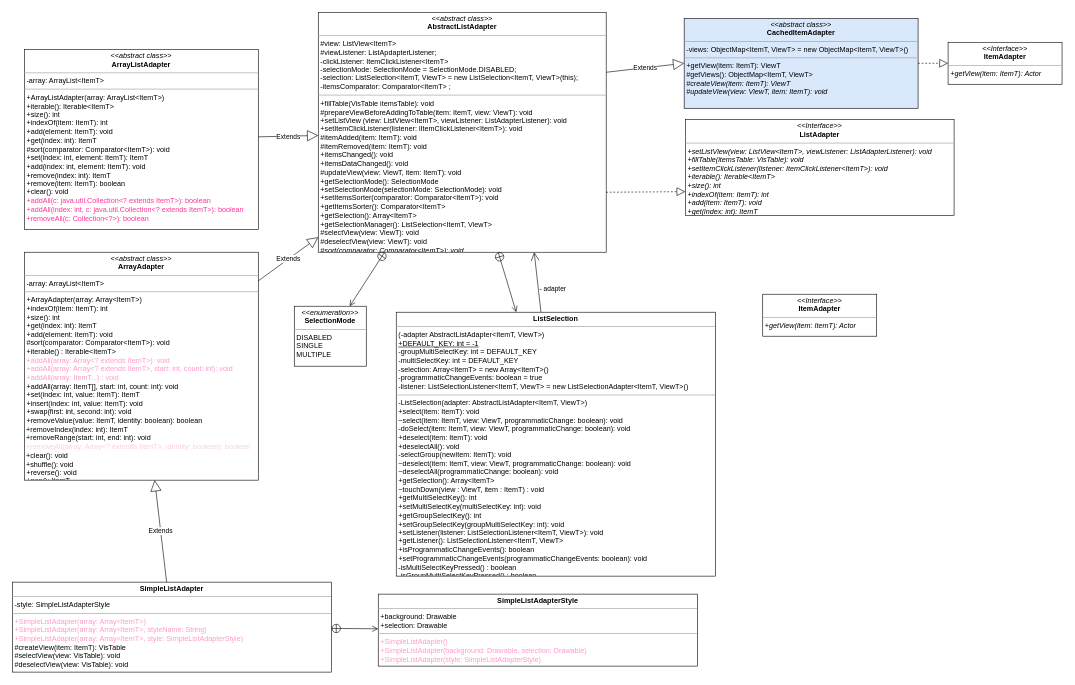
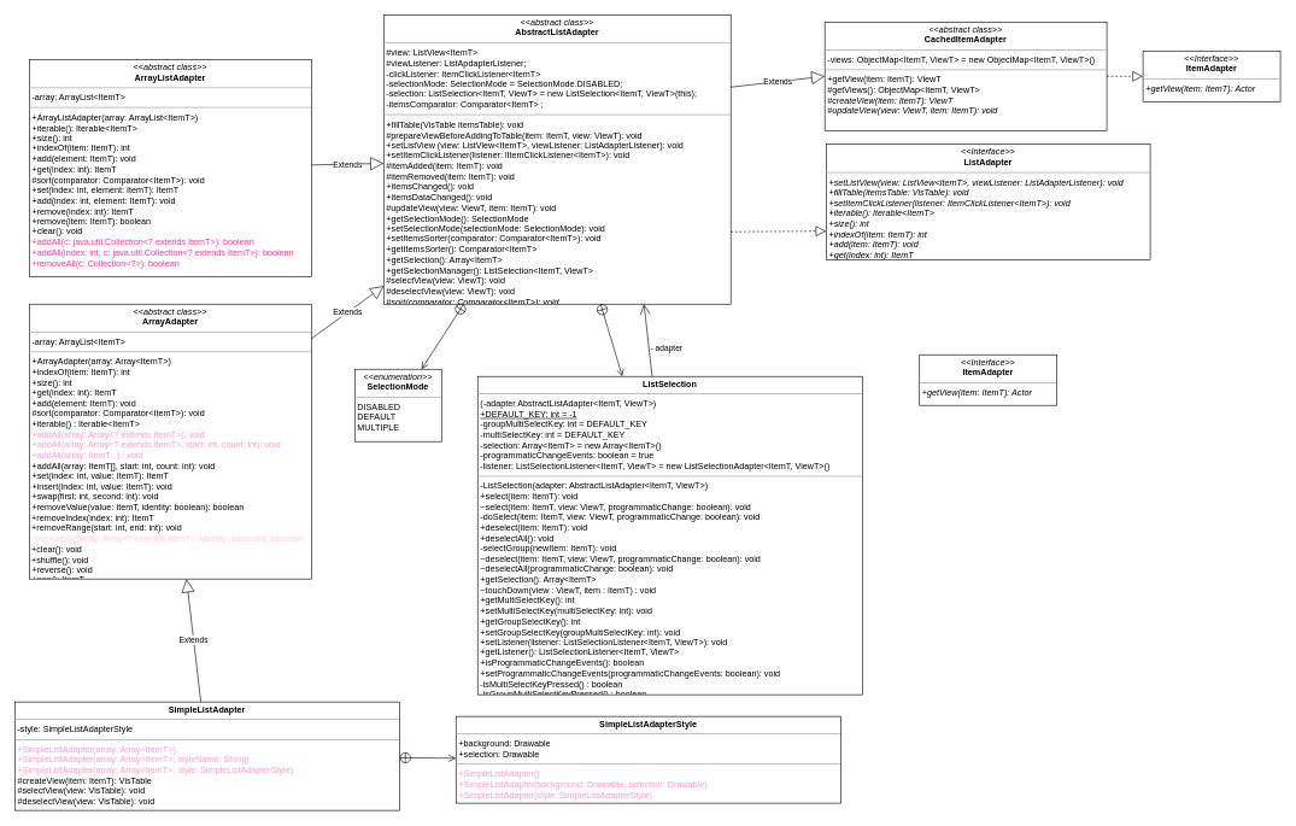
- <mxCell id="3" value="&lt;p style=&quot;margin: 0px ; margin-top: 4px ; text-align: center&quot;&gt;&lt;i&gt;&amp;lt;&amp;lt;abstract class&amp;gt;&amp;gt;&lt;/i&gt;&lt;br&gt;&lt;b&gt;CachedItemAdapter&lt;/b&gt;&lt;/p&gt;&lt;hr size=&quot;1&quot;&gt;&lt;p style=&quot;margin: 0px ; margin-left: 4px&quot;&gt;&lt;span style=&quot;font-size: 12px&quot;&gt;-views: ObjectMap&amp;lt;ItemT, ViewT&amp;gt; = new ObjectMap&amp;lt;ItemT, ViewT&amp;gt;()&lt;/span&gt;&lt;br&gt;&lt;/p&gt;&lt;hr size=&quot;1&quot;&gt;&lt;p style=&quot;margin: 0px ; margin-left: 4px&quot;&gt;&lt;span style=&quot;font-size: 12px&quot;&gt;+getView(item: ItemT): ViewT&lt;/span&gt;&lt;br&gt;&lt;/p&gt;&lt;p style=&quot;margin: 0px ; margin-left: 4px&quot;&gt;&lt;span style=&quot;font-size: 12px&quot;&gt;#getViews():&amp;nbsp;&lt;/span&gt;&lt;span&gt;ObjectMap&amp;lt;ItemT, ViewT&amp;gt;&lt;/span&gt;&lt;/p&gt;&lt;p style=&quot;margin: 0px ; margin-left: 4px&quot;&gt;&lt;span&gt;&lt;i&gt;&lt;span style=&quot;font-size: 12px&quot;&gt;#createView(item: ItemT): ViewT&lt;/span&gt;&lt;br&gt;&lt;/i&gt;&lt;/span&gt;&lt;/p&gt;&lt;p style=&quot;margin: 0px ; margin-left: 4px&quot;&gt;&lt;span&gt;&lt;span style=&quot;font-size: 12px&quot;&gt;&lt;i&gt;#updateView(view: ViewT, item: ItemT): void&lt;/i&gt;&lt;/span&gt;&lt;br&gt;&lt;/span&gt;&lt;/p&gt;" style="verticalAlign=top;align=left;overflow=fill;fontSize=12;fontFamily=Helvetica;html=1;fillColor=#dae8fc;" vertex="1" parent="1"><mxGeometry x="1140" y="30" width="390" height="150" as="geometry" /></mxCell>
+ <mxCell id="3" value="&lt;p style=&quot;margin: 0px ; margin-top: 4px ; text-align: center&quot;&gt;&lt;i&gt;&amp;lt;&amp;lt;abstract class&amp;gt;&amp;gt;&lt;/i&gt;&lt;br&gt;&lt;b&gt;CachedItemAdapter&lt;/b&gt;&lt;/p&gt;&lt;hr size=&quot;1&quot;&gt;&lt;p style=&quot;margin: 0px ; margin-left: 4px&quot;&gt;&lt;span style=&quot;font-size: 12px&quot;&gt;-views: ObjectMap&amp;lt;ItemT, ViewT&amp;gt; = new ObjectMap&amp;lt;ItemT, ViewT&amp;gt;()&lt;/span&gt;&lt;br&gt;&lt;/p&gt;&lt;hr size=&quot;1&quot;&gt;&lt;p style=&quot;margin: 0px ; margin-left: 4px&quot;&gt;&lt;span style=&quot;font-size: 12px&quot;&gt;+getView(item: ItemT): ViewT&lt;/span&gt;&lt;br&gt;&lt;/p&gt;&lt;p style=&quot;margin: 0px ; margin-left: 4px&quot;&gt;&lt;span style=&quot;font-size: 12px&quot;&gt;#getViews():&amp;nbsp;&lt;/span&gt;&lt;span&gt;ObjectMap&amp;lt;ItemT, ViewT&amp;gt;&lt;/span&gt;&lt;/p&gt;&lt;p style=&quot;margin: 0px ; margin-left: 4px&quot;&gt;&lt;span&gt;&lt;i&gt;&lt;span style=&quot;font-size: 12px&quot;&gt;#createView(item: ItemT): ViewT&lt;/span&gt;&lt;br&gt;&lt;/i&gt;&lt;/span&gt;&lt;/p&gt;&lt;p style=&quot;margin: 0px ; margin-left: 4px&quot;&gt;&lt;span&gt;&lt;span style=&quot;font-size: 12px&quot;&gt;&lt;i&gt;#updateView(view: ViewT, item: ItemT): void&lt;/i&gt;&lt;/span&gt;&lt;br&gt;&lt;/span&gt;&lt;/p&gt;" style="verticalAlign=top;align=left;overflow=fill;fontSize=12;fontFamily=Helvetica;html=1;" vertex="1" parent="1"><mxGeometry x="1140" y="30" width="390" height="150" as="geometry" /></mxCell>
- <mxCell id="17" value="&lt;p style=&quot;margin: 0px ; margin-top: 4px ; text-align: center&quot;&gt;&lt;i&gt;&amp;lt;&amp;lt;enumeration&amp;gt;&amp;gt;&lt;/i&gt;&lt;br&gt;&lt;b&gt;SelectionMode&lt;/b&gt;&lt;/p&gt;&lt;hr size=&quot;1&quot;&gt;&lt;p style=&quot;margin: 0px ; margin-left: 4px&quot;&gt;&lt;span style=&quot;font-size: 12px&quot;&gt;DISABLED&lt;/span&gt;&lt;br&gt;&lt;/p&gt;&lt;p style=&quot;margin: 0px ; margin-left: 4px&quot;&gt;&lt;span style=&quot;font-size: 12px&quot;&gt;SINGLE&lt;br&gt;MULTIPLE&lt;/span&gt;&lt;/p&gt;" style="verticalAlign=top;align=left;overflow=fill;fontSize=12;fontFamily=Helvetica;html=1;" vertex="1" parent="1"><mxGeometry x="490" y="510" width="120" height="100" as="geometry" /></mxCell>
+ <mxCell id="17" value="&lt;p style=&quot;margin: 0px ; margin-top: 4px ; text-align: center&quot;&gt;&lt;i&gt;&amp;lt;&amp;lt;enumeration&amp;gt;&amp;gt;&lt;/i&gt;&lt;br&gt;&lt;b&gt;SelectionMode&lt;/b&gt;&lt;/p&gt;&lt;hr size=&quot;1&quot;&gt;&lt;p style=&quot;margin: 0px ; margin-left: 4px&quot;&gt;&lt;span style=&quot;font-size: 12px&quot;&gt;DISABLED&lt;/span&gt;&lt;br&gt;&lt;/p&gt;&lt;p style=&quot;margin: 0px ; margin-left: 4px&quot;&gt;&lt;span style=&quot;font-size: 12px&quot;&gt;DEFAULT&lt;br&gt;MULTIPLE&lt;/span&gt;&lt;/p&gt;" style="verticalAlign=top;align=left;overflow=fill;fontSize=12;fontFamily=Helvetica;html=1;" vertex="1" parent="1"><mxGeometry x="490" y="510" width="120" height="100" as="geometry" /></mxCell>
